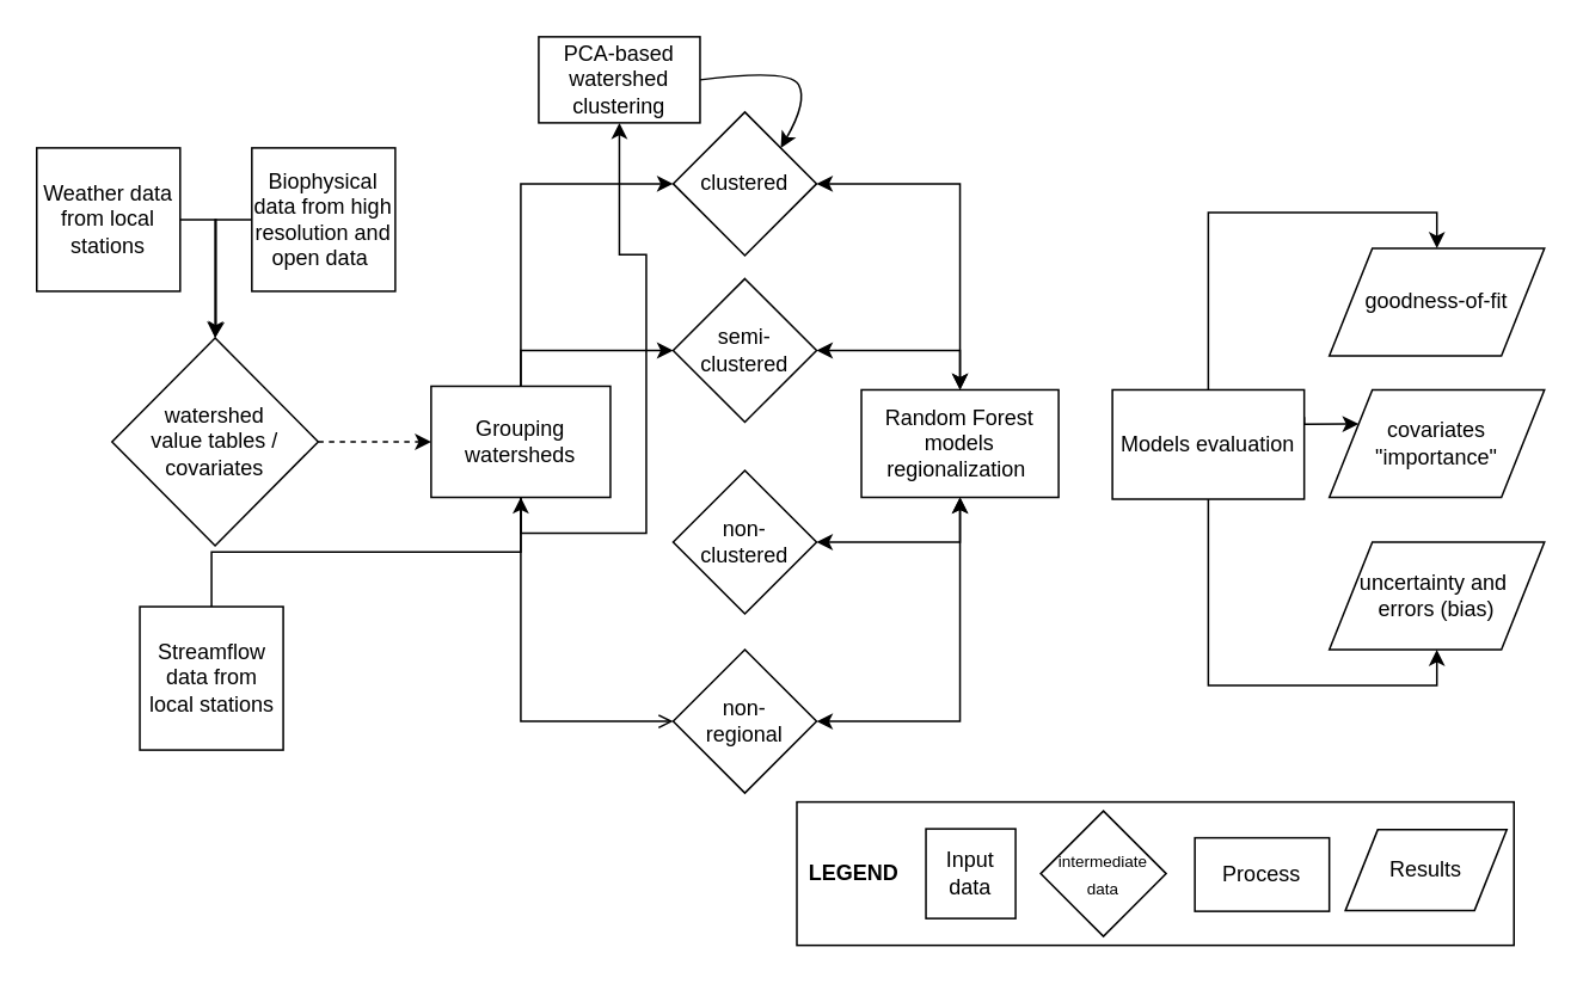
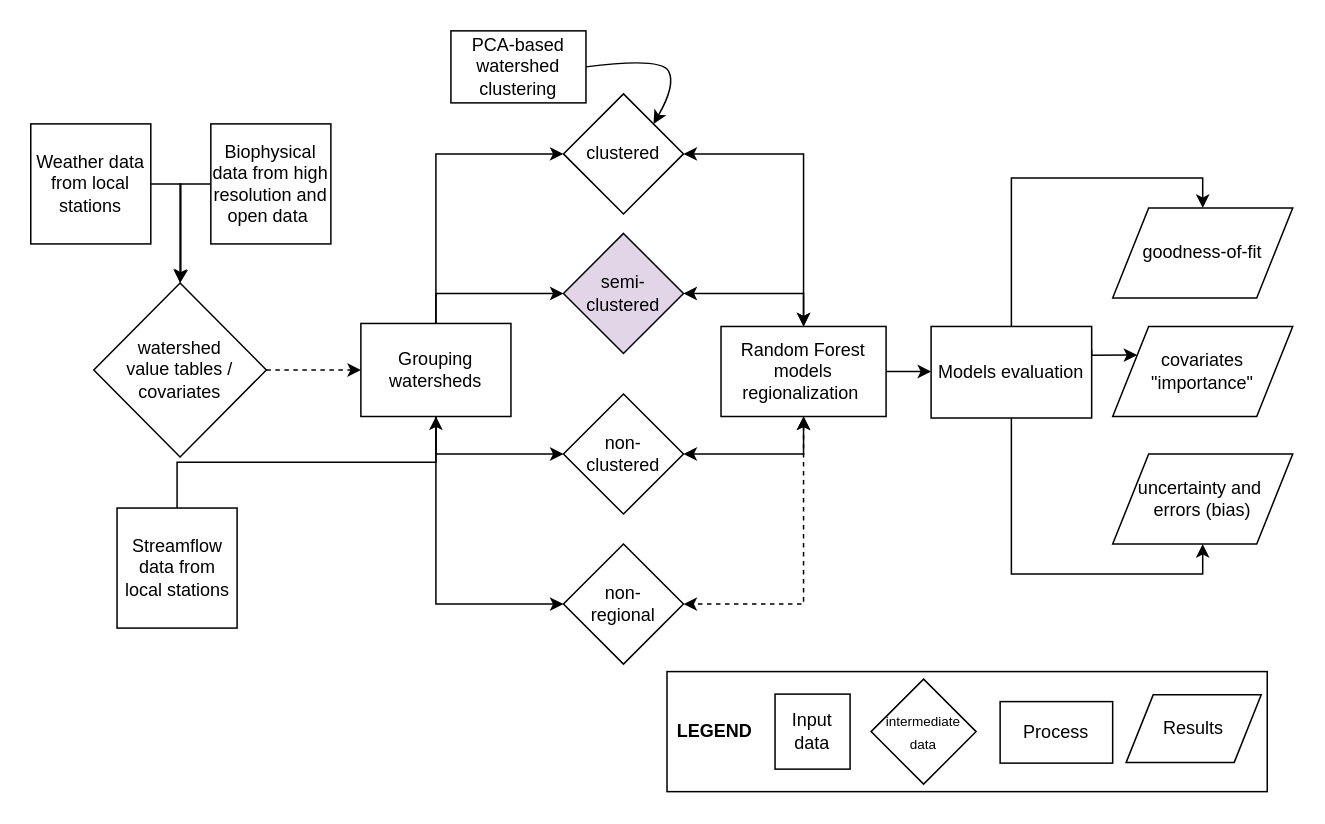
- <mxCell id="23" value="semi-clustered" style="rhombus;whiteSpace=wrap;html=1;" parent="1" vertex="1"><mxGeometry x="375" y="155" width="80" height="80" as="geometry" /></mxCell>
+ <mxCell id="23" value="semi-clustered" style="rhombus;whiteSpace=wrap;html=1;fillColor=#e1d5e7;" parent="1" vertex="1"><mxGeometry x="375" y="155" width="80" height="80" as="geometry" /></mxCell>
- <mxCell id="5" style="edgeStyle=orthogonalEdgeStyle;rounded=0;orthogonalLoop=1;jettySize=auto;html=1;exitX=0.5;exitY=1;exitDx=0;exitDy=0;" parent="1" source="7" target="39" edge="1"><mxGeometry relative="1" as="geometry" /></mxCell>
+ <mxCell id="5" style="edgeStyle=orthogonalEdgeStyle;rounded=0;orthogonalLoop=1;jettySize=auto;html=1;exitX=0.5;exitY=1;exitDx=0;exitDy=0;entryX=0;entryY=0.5;entryDx=0;entryDy=0;" parent="1" source="7" target="24" edge="1"><mxGeometry relative="1" as="geometry" /></mxCell>
+ <mxCell id="11" style="edgeStyle=orthogonalEdgeStyle;rounded=0;orthogonalLoop=1;jettySize=auto;html=1;exitX=1;exitY=0.5;exitDx=0;exitDy=0;entryX=0;entryY=0.5;entryDx=0;entryDy=0;startArrow=none;startFill=0;endArrow=classic;endFill=1;" edge="1" parent="1" source="12" target="29"><mxGeometry relative="1" as="geometry" /></mxCell>
- <mxCell id="8" style="edgeStyle=orthogonalEdgeStyle;rounded=0;orthogonalLoop=1;jettySize=auto;html=1;exitX=0.5;exitY=1;exitDx=0;exitDy=0;entryX=1;entryY=0.5;entryDx=0;entryDy=0;startArrow=classic;startFill=1;endArrow=classic;endFill=1;" edge="1" parent="1" source="12" target="25"><mxGeometry relative="1" as="geometry" /></mxCell>
+ <mxCell id="8" style="edgeStyle=orthogonalEdgeStyle;rounded=0;orthogonalLoop=1;jettySize=auto;html=1;exitX=0.5;exitY=1;exitDx=0;exitDy=0;entryX=1;entryY=0.5;entryDx=0;entryDy=0;startArrow=classic;startFill=1;endArrow=classic;endFill=1;dashed=1;" edge="1" parent="1" source="12" target="25"><mxGeometry relative="1" as="geometry" /></mxCell>
- <mxCell id="4" style="edgeStyle=orthogonalEdgeStyle;rounded=0;orthogonalLoop=1;jettySize=auto;html=1;exitX=0.5;exitY=1;exitDx=0;exitDy=0;entryX=0;entryY=0.5;entryDx=0;entryDy=0;endArrow=open;" parent="1" source="7" target="25" edge="1"><mxGeometry relative="1" as="geometry" /></mxCell>
+ <mxCell id="4" style="edgeStyle=orthogonalEdgeStyle;rounded=0;orthogonalLoop=1;jettySize=auto;html=1;exitX=0.5;exitY=1;exitDx=0;exitDy=0;entryX=0;entryY=0.5;entryDx=0;entryDy=0;" parent="1" source="7" target="25" edge="1"><mxGeometry relative="1" as="geometry" /></mxCell>
